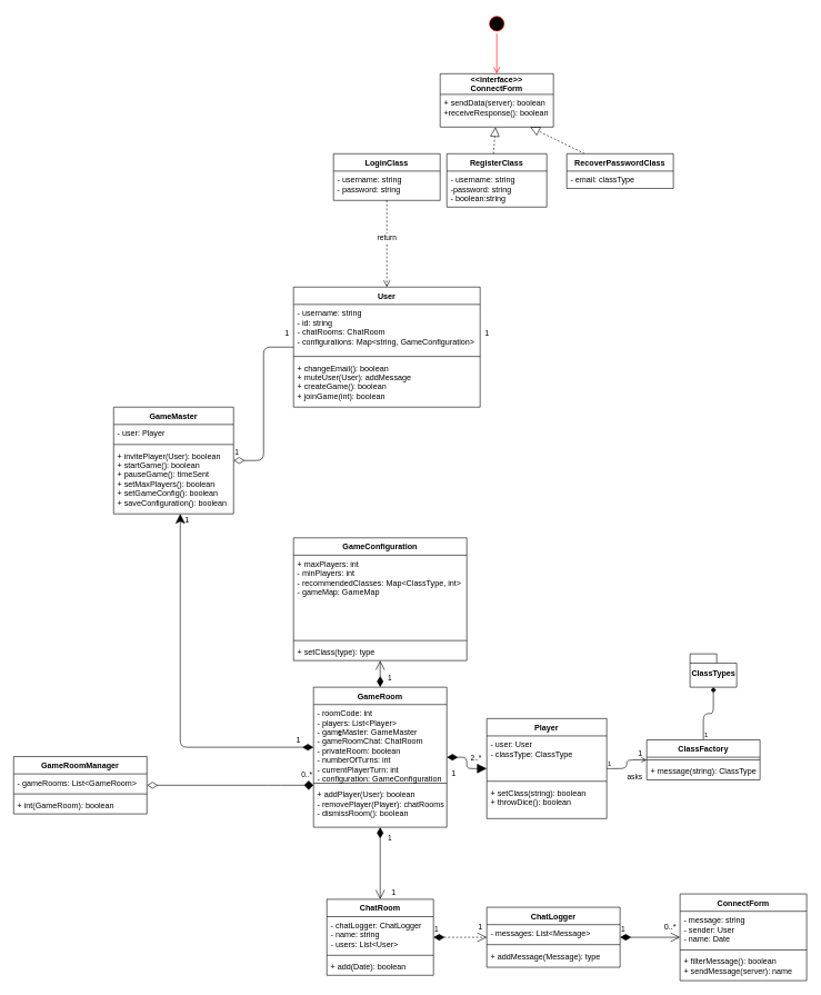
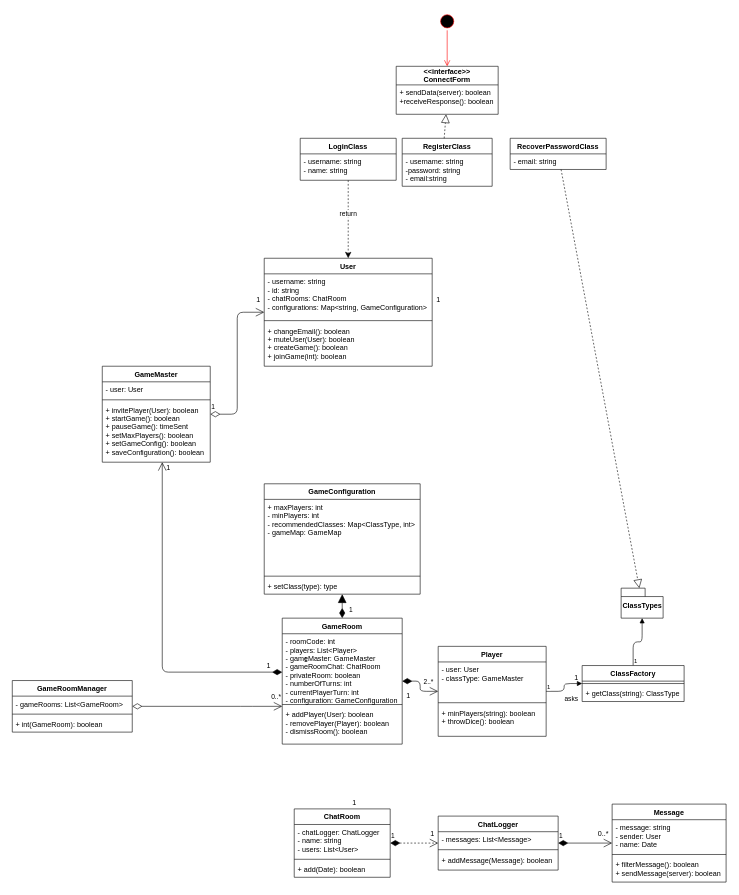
- <mxCell id="2" value="" style="endArrow=block;dashed=1;endFill=0;endSize=12;html=1;" edge="1" parent="1" source="29" target="23"><mxGeometry width="160" relative="1" as="geometry"><mxPoint x="780" y="210" as="sourcePoint" /><mxPoint x="940" y="210" as="targetPoint" /></mxGeometry></mxCell>
+ <mxCell id="2" value="" style="endArrow=block;dashed=1;endFill=0;endSize=12;html=1;" edge="1" parent="1" source="29" target="13"><mxGeometry width="160" relative="1" as="geometry"><mxPoint x="780" y="210" as="sourcePoint" /><mxPoint x="940" y="210" as="targetPoint" /></mxGeometry></mxCell>
- <mxCell id="25" value="- username: string&#10;- password: string" style="text;strokeColor=none;fillColor=none;align=left;verticalAlign=top;spacingLeft=4;spacingRight=4;overflow=hidden;rotatable=0;points=[[0,0.5],[1,0.5]];portConstraint=eastwest;" vertex="1" parent="24"><mxGeometry y="26" width="160" height="44" as="geometry" /></mxCell>
+ <mxCell id="25" value="- username: string&#10;- name: string" style="text;strokeColor=none;fillColor=none;align=left;verticalAlign=top;spacingLeft=4;spacingRight=4;overflow=hidden;rotatable=0;points=[[0,0.5],[1,0.5]];portConstraint=eastwest;" vertex="1" parent="24"><mxGeometry y="26" width="160" height="44" as="geometry" /></mxCell>
- <mxCell id="28" value="- username: string&#10;-password: string&#10;- boolean:string" style="text;strokeColor=none;fillColor=none;align=left;verticalAlign=top;spacingLeft=4;spacingRight=4;overflow=hidden;rotatable=0;points=[[0,0.5],[1,0.5]];portConstraint=eastwest;" vertex="1" parent="26"><mxGeometry y="26" width="150" height="54" as="geometry" /></mxCell>
+ <mxCell id="28" value="- username: string&#10;-password: string&#10;- email:string" style="text;strokeColor=none;fillColor=none;align=left;verticalAlign=top;spacingLeft=4;spacingRight=4;overflow=hidden;rotatable=0;points=[[0,0.5],[1,0.5]];portConstraint=eastwest;" vertex="1" parent="26"><mxGeometry y="26" width="150" height="54" as="geometry" /></mxCell>
- <mxCell id="30" value="- email: classType" style="text;strokeColor=none;fillColor=none;align=left;verticalAlign=top;spacingLeft=4;spacingRight=4;overflow=hidden;rotatable=0;points=[[0,0.5],[1,0.5]];portConstraint=eastwest;" vertex="1" parent="29"><mxGeometry y="26" width="160" height="26" as="geometry" /></mxCell>
+ <mxCell id="30" value="- email: string" style="text;strokeColor=none;fillColor=none;align=left;verticalAlign=top;spacingLeft=4;spacingRight=4;overflow=hidden;rotatable=0;points=[[0,0.5],[1,0.5]];portConstraint=eastwest;" vertex="1" parent="29"><mxGeometry y="26" width="160" height="26" as="geometry" /></mxCell>
- <mxCell id="21" value="return" style="html=1;verticalAlign=bottom;endArrow=open;dashed=1;endSize=8;" edge="1" parent="1" source="24" target="3"><mxGeometry relative="1" as="geometry"><mxPoint x="490" as="sourcePoint" y="340" /><mxPoint x="410" as="targetPoint" y="340" /></mxGeometry></mxCell>
+ <mxCell id="21" value="return" style="html=1;verticalAlign=bottom;endArrow=classic;dashed=1;endSize=8;" edge="1" parent="1" source="24" target="3"><mxGeometry relative="1" as="geometry"><mxPoint x="490" as="sourcePoint" y="340" /><mxPoint x="410" as="targetPoint" y="340" /></mxGeometry></mxCell>
- <mxCell id="20" value="1" style="endArrow=none;html=1;endSize=12;startArrow=diamondThin;startSize=14;startFill=0;edgeStyle=orthogonalEdgeStyle;align=left;verticalAlign=bottom;" edge="1" parent="1" source="16" target="3"><mxGeometry x="-1" y="3" relative="1" as="geometry"><mxPoint x="360" y="644.41" as="sourcePoint" /><mxPoint x="520" y="644.41" as="targetPoint" /></mxGeometry></mxCell>
+ <mxCell id="20" value="1" style="endArrow=open;html=1;endSize=12;startArrow=diamondThin;startSize=14;startFill=0;edgeStyle=orthogonalEdgeStyle;align=left;verticalAlign=bottom;" edge="1" parent="1" source="16" target="3"><mxGeometry x="-1" y="3" relative="1" as="geometry"><mxPoint x="360" y="644.41" as="sourcePoint" /><mxPoint x="520" y="644.41" as="targetPoint" /></mxGeometry></mxCell>
- <mxCell id="6" value="+ changeEmail(): boolean&#10;+ muteUser(User): addMessage&#10;+ createGame(): boolean&#10;+ joinGame(int): boolean" style="text;strokeColor=none;fillColor=none;align=left;verticalAlign=top;spacingLeft=4;spacingRight=4;overflow=hidden;rotatable=0;points=[[0,0.5],[1,0.5]];portConstraint=eastwest;" vertex="1" parent="3"><mxGeometry y="108" width="280" height="72" as="geometry" /></mxCell>
+ <mxCell id="6" value="+ changeEmail(): boolean&#10;+ muteUser(User): boolean&#10;+ createGame(): boolean&#10;+ joinGame(int): boolean" style="text;strokeColor=none;fillColor=none;align=left;verticalAlign=top;spacingLeft=4;spacingRight=4;overflow=hidden;rotatable=0;points=[[0,0.5],[1,0.5]];portConstraint=eastwest;" vertex="1" parent="3"><mxGeometry y="108" width="280" height="72" as="geometry" /></mxCell>
- <mxCell id="17" value="- user: Player" style="text;strokeColor=none;fillColor=none;align=left;verticalAlign=top;spacingLeft=4;spacingRight=4;overflow=hidden;rotatable=0;points=[[0,0.5],[1,0.5]];portConstraint=eastwest;" vertex="1" parent="16"><mxGeometry y="26" width="180" height="26" as="geometry" /></mxCell>
+ <mxCell id="17" value="- user: User" style="text;strokeColor=none;fillColor=none;align=left;verticalAlign=top;spacingLeft=4;spacingRight=4;overflow=hidden;rotatable=0;points=[[0,0.5],[1,0.5]];portConstraint=eastwest;" vertex="1" parent="16"><mxGeometry y="26" width="180" height="26" as="geometry" /></mxCell>
- <mxCell id="7" value="1" style="endArrow=classic;html=1;endSize=12;startArrow=diamondThin;startSize=14;startFill=1;edgeStyle=orthogonalEdgeStyle;align=left;verticalAlign=bottom;" edge="1" parent="1" source="72" target="16"><mxGeometry x="-0.231" y="-235" relative="1" as="geometry"><mxPoint x="690" y="902" as="sourcePoint" /><mxPoint x="850" y="902" as="targetPoint" /><Array as="points"><mxPoint x="270" y="1120" /></Array><mxPoint as="offset" /></mxGeometry></mxCell>
+ <mxCell id="7" value="1" style="endArrow=open;html=1;endSize=12;startArrow=diamondThin;startSize=14;startFill=1;edgeStyle=orthogonalEdgeStyle;align=left;verticalAlign=bottom;" edge="1" parent="1" source="72" target="16"><mxGeometry x="-0.231" y="-235" relative="1" as="geometry"><mxPoint x="690" y="902" as="sourcePoint" /><mxPoint x="850" y="902" as="targetPoint" /><Array as="points"><mxPoint x="270" y="1120" /></Array><mxPoint as="offset" /></mxGeometry></mxCell>
- <mxCell id="56" value="1" style="endArrow=open;html=1;endSize=12;startArrow=diamondThin;startSize=14;startFill=1;edgeStyle=orthogonalEdgeStyle;align=left;verticalAlign=bottom;" edge="1" parent="1" source="72" target="57"><mxGeometry x="-0.739" y="-10" relative="1" as="geometry"><mxPoint x="520" y="1030" as="sourcePoint" /><mxPoint x="680" y="1030" as="targetPoint" /><mxPoint as="offset" /></mxGeometry></mxCell>
+ <mxCell id="56" value="1" style="endArrow=block;html=1;endSize=12;startArrow=diamondThin;startSize=14;startFill=1;edgeStyle=orthogonalEdgeStyle;align=left;verticalAlign=bottom;" edge="1" parent="1" source="72" target="57"><mxGeometry x="-0.739" y="-10" relative="1" as="geometry"><mxPoint x="520" y="1030" as="sourcePoint" /><mxPoint x="680" y="1030" as="targetPoint" /><mxPoint as="offset" /></mxGeometry></mxCell>
- <mxCell id="14" value="" style="endArrow=diamond;endFill=1;html=1;edgeStyle=orthogonalEdgeStyle;align=left;verticalAlign=top;" edge="1" parent="1" source="49" target="13"><mxGeometry x="-0.085" y="-35" relative="1" as="geometry"><mxPoint x="1070" y="1072" as="sourcePoint" /><mxPoint x="1055" y="1040" as="targetPoint" /><mxPoint as="offset" /></mxGeometry></mxCell>
+ <mxCell id="14" value="" style="endArrow=block;endFill=1;html=1;edgeStyle=orthogonalEdgeStyle;align=left;verticalAlign=top;" edge="1" parent="1" source="49" target="13"><mxGeometry x="-0.085" y="-35" relative="1" as="geometry"><mxPoint x="1070" y="1072" as="sourcePoint" /><mxPoint x="1055" y="1040" as="targetPoint" /><mxPoint as="offset" /></mxGeometry></mxCell>
- <mxCell id="46" value="- user: User&#10;- classType: ClassType" style="text;strokeColor=none;fillColor=none;align=left;verticalAlign=top;spacingLeft=4;spacingRight=4;overflow=hidden;rotatable=0;points=[[0,0.5],[1,0.5]];portConstraint=eastwest;" vertex="1" parent="45"><mxGeometry y="26" width="180" height="64" as="geometry" /></mxCell>
+ <mxCell id="46" value="- user: User&#10;- classType: GameMaster" style="text;strokeColor=none;fillColor=none;align=left;verticalAlign=top;spacingLeft=4;spacingRight=4;overflow=hidden;rotatable=0;points=[[0,0.5],[1,0.5]];portConstraint=eastwest;" vertex="1" parent="45"><mxGeometry y="26" width="180" height="64" as="geometry" /></mxCell>
- <mxCell id="11" value="asks" style="endArrow=open;endFill=1;html=1;edgeStyle=orthogonalEdgeStyle;align=left;verticalAlign=top;" edge="1" parent="1" source="45" target="49"><mxGeometry x="-0.2" relative="1" as="geometry"><mxPoint x="860" y="1082" as="sourcePoint" /><mxPoint x="1020" y="1082" as="targetPoint" /><mxPoint as="offset" /></mxGeometry></mxCell>
+ <mxCell id="11" value="asks" style="endArrow=block;endFill=1;html=1;edgeStyle=orthogonalEdgeStyle;align=left;verticalAlign=top;" edge="1" parent="1" source="45" target="49"><mxGeometry x="-0.2" relative="1" as="geometry"><mxPoint x="860" y="1082" as="sourcePoint" /><mxPoint x="1020" y="1082" as="targetPoint" /><mxPoint as="offset" /></mxGeometry></mxCell>
- <mxCell id="8" value="2..*" style="endArrow=block;html=1;endSize=12;startArrow=diamondThin;startSize=14;startFill=1;edgeStyle=orthogonalEdgeStyle;align=left;verticalAlign=bottom;" edge="1" parent="1" source="72" target="45"><mxGeometry x="0.333" y="7" relative="1" as="geometry"><mxPoint x="500" y="1252" as="sourcePoint" /><mxPoint x="310" y="1129" as="targetPoint" /><mxPoint as="offset" /></mxGeometry></mxCell>
+ <mxCell id="8" value="2..*" style="endArrow=open;html=1;endSize=12;startArrow=diamondThin;startSize=14;startFill=1;edgeStyle=orthogonalEdgeStyle;align=left;verticalAlign=bottom;" edge="1" parent="1" source="72" target="45"><mxGeometry x="0.333" y="7" relative="1" as="geometry"><mxPoint x="500" y="1252" as="sourcePoint" /><mxPoint x="310" y="1129" as="targetPoint" /><mxPoint as="offset" /></mxGeometry></mxCell>
- <mxCell id="51" value="+ message(string): ClassType" style="text;strokeColor=none;fillColor=none;align=left;verticalAlign=top;spacingLeft=4;spacingRight=4;overflow=hidden;rotatable=0;points=[[0,0.5],[1,0.5]];portConstraint=eastwest;" vertex="1" parent="49"><mxGeometry y="34" width="170" height="26" as="geometry" /></mxCell>
+ <mxCell id="51" value="+ getClass(string): ClassType" style="text;strokeColor=none;fillColor=none;align=left;verticalAlign=top;spacingLeft=4;spacingRight=4;overflow=hidden;rotatable=0;points=[[0,0.5],[1,0.5]];portConstraint=eastwest;" vertex="1" parent="49"><mxGeometry y="34" width="170" height="26" as="geometry" /></mxCell>
- <mxCell id="65" value="0..*" style="endArrow=diamond;html=1;endSize=12;startArrow=diamondThin;startSize=14;startFill=0;edgeStyle=orthogonalEdgeStyle;align=left;verticalAlign=bottom;" edge="1" parent="1" source="61" target="72"><mxGeometry x="0.84" y="7" relative="1" as="geometry"><mxPoint x="160" y="1280" as="sourcePoint" /><mxPoint x="320" y="1280" as="targetPoint" /><Array as="points"><mxPoint x="410" y="1177" /><mxPoint x="410" y="1177" /></Array><mxPoint as="offset" /></mxGeometry></mxCell>
+ <mxCell id="65" value="0..*" style="endArrow=open;html=1;endSize=12;startArrow=diamondThin;startSize=14;startFill=0;edgeStyle=orthogonalEdgeStyle;align=left;verticalAlign=bottom;" edge="1" parent="1" source="61" target="72"><mxGeometry x="0.84" y="7" relative="1" as="geometry"><mxPoint x="160" y="1280" as="sourcePoint" /><mxPoint x="320" y="1280" as="targetPoint" /><Array as="points"><mxPoint x="410" y="1177" /><mxPoint x="410" y="1177" /></Array><mxPoint as="offset" /></mxGeometry></mxCell>
- <mxCell id="48" value="+ setClass(string): boolean&#10;+ throwDice(): boolean" style="text;strokeColor=none;fillColor=none;align=left;verticalAlign=top;spacingLeft=4;spacingRight=4;overflow=hidden;rotatable=0;points=[[0,0.5],[1,0.5]];portConstraint=eastwest;" vertex="1" parent="45"><mxGeometry y="98" width="180" height="52" as="geometry" /></mxCell>
+ <mxCell id="48" value="+ minPlayers(string): boolean&#10;+ throwDice(): boolean" style="text;strokeColor=none;fillColor=none;align=left;verticalAlign=top;spacingLeft=4;spacingRight=4;overflow=hidden;rotatable=0;points=[[0,0.5],[1,0.5]];portConstraint=eastwest;" vertex="1" parent="45"><mxGeometry y="98" width="180" height="52" as="geometry" /></mxCell>
- <mxCell id="75" value="+ addPlayer(User): boolean&#10;- removePlayer(Player): chatRooms&#10;- dismissRoom(): boolean" style="text;strokeColor=none;fillColor=none;align=left;verticalAlign=top;spacingLeft=4;spacingRight=4;overflow=hidden;rotatable=0;points=[[0,0.5],[1,0.5]];portConstraint=eastwest;" vertex="1" parent="72"><mxGeometry y="148" width="200" height="62" as="geometry" /></mxCell>
+ <mxCell id="75" value="+ addPlayer(User): boolean&#10;- removePlayer(Player): boolean&#10;- dismissRoom(): boolean" style="text;strokeColor=none;fillColor=none;align=left;verticalAlign=top;spacingLeft=4;spacingRight=4;overflow=hidden;rotatable=0;points=[[0,0.5],[1,0.5]];portConstraint=eastwest;" vertex="1" parent="72"><mxGeometry y="148" width="200" height="62" as="geometry" /></mxCell>
- <mxCell id="33" value="1" style="endArrow=open;html=1;endSize=12;startArrow=diamondThin;startSize=14;startFill=1;edgeStyle=orthogonalEdgeStyle;align=left;verticalAlign=bottom;" edge="1" parent="1" source="72" target="52"><mxGeometry x="-0.526" y="10" relative="1" as="geometry"><mxPoint x="710" y="1130" as="sourcePoint" /><mxPoint x="870" y="1130" as="targetPoint" /><mxPoint as="offset" /></mxGeometry></mxCell>
- <mxCell id="41" value="ConnectForm" style="swimlane;fontStyle=1;align=center;verticalAlign=top;childLayout=stackLayout;horizontal=1;startSize=26;horizontalStack=0;resizeParent=1;resizeParentMax=0;resizeLast=0;collapsible=1;marginBottom=0;" vertex="1" parent="1"><mxGeometry x="1020" y="1340" width="190" height="130" as="geometry" /></mxCell>
+ <mxCell id="41" value="Message" style="swimlane;fontStyle=1;align=center;verticalAlign=top;childLayout=stackLayout;horizontal=1;startSize=26;horizontalStack=0;resizeParent=1;resizeParentMax=0;resizeLast=0;collapsible=1;marginBottom=0;" vertex="1" parent="1"><mxGeometry x="1020" y="1340" width="190" height="130" as="geometry" /></mxCell>
- <mxCell id="40" value="+ addMessage(Message): type" style="text;strokeColor=none;fillColor=none;align=left;verticalAlign=top;spacingLeft=4;spacingRight=4;overflow=hidden;rotatable=0;points=[[0,0.5],[1,0.5]];portConstraint=eastwest;" vertex="1" parent="37"><mxGeometry y="60" width="200" height="30" as="geometry" /></mxCell>
+ <mxCell id="40" value="+ addMessage(Message): boolean" style="text;strokeColor=none;fillColor=none;align=left;verticalAlign=top;spacingLeft=4;spacingRight=4;overflow=hidden;rotatable=0;points=[[0,0.5],[1,0.5]];portConstraint=eastwest;" vertex="1" parent="37"><mxGeometry y="60" width="200" height="30" as="geometry" /></mxCell>
- <mxCell id="44" value="+ filterMessage(): boolean&#10;+ sendMessage(server): name" style="text;strokeColor=none;fillColor=none;align=left;verticalAlign=top;spacingLeft=4;spacingRight=4;overflow=hidden;rotatable=0;points=[[0,0.5],[1,0.5]];portConstraint=eastwest;" vertex="1" parent="41"><mxGeometry y="88" width="190" height="42" as="geometry" /></mxCell>
+ <mxCell id="44" value="+ filterMessage(): boolean&#10;+ sendMessage(server): boolean" style="text;strokeColor=none;fillColor=none;align=left;verticalAlign=top;spacingLeft=4;spacingRight=4;overflow=hidden;rotatable=0;points=[[0,0.5],[1,0.5]];portConstraint=eastwest;" vertex="1" parent="41"><mxGeometry y="88" width="190" height="42" as="geometry" /></mxCell>
